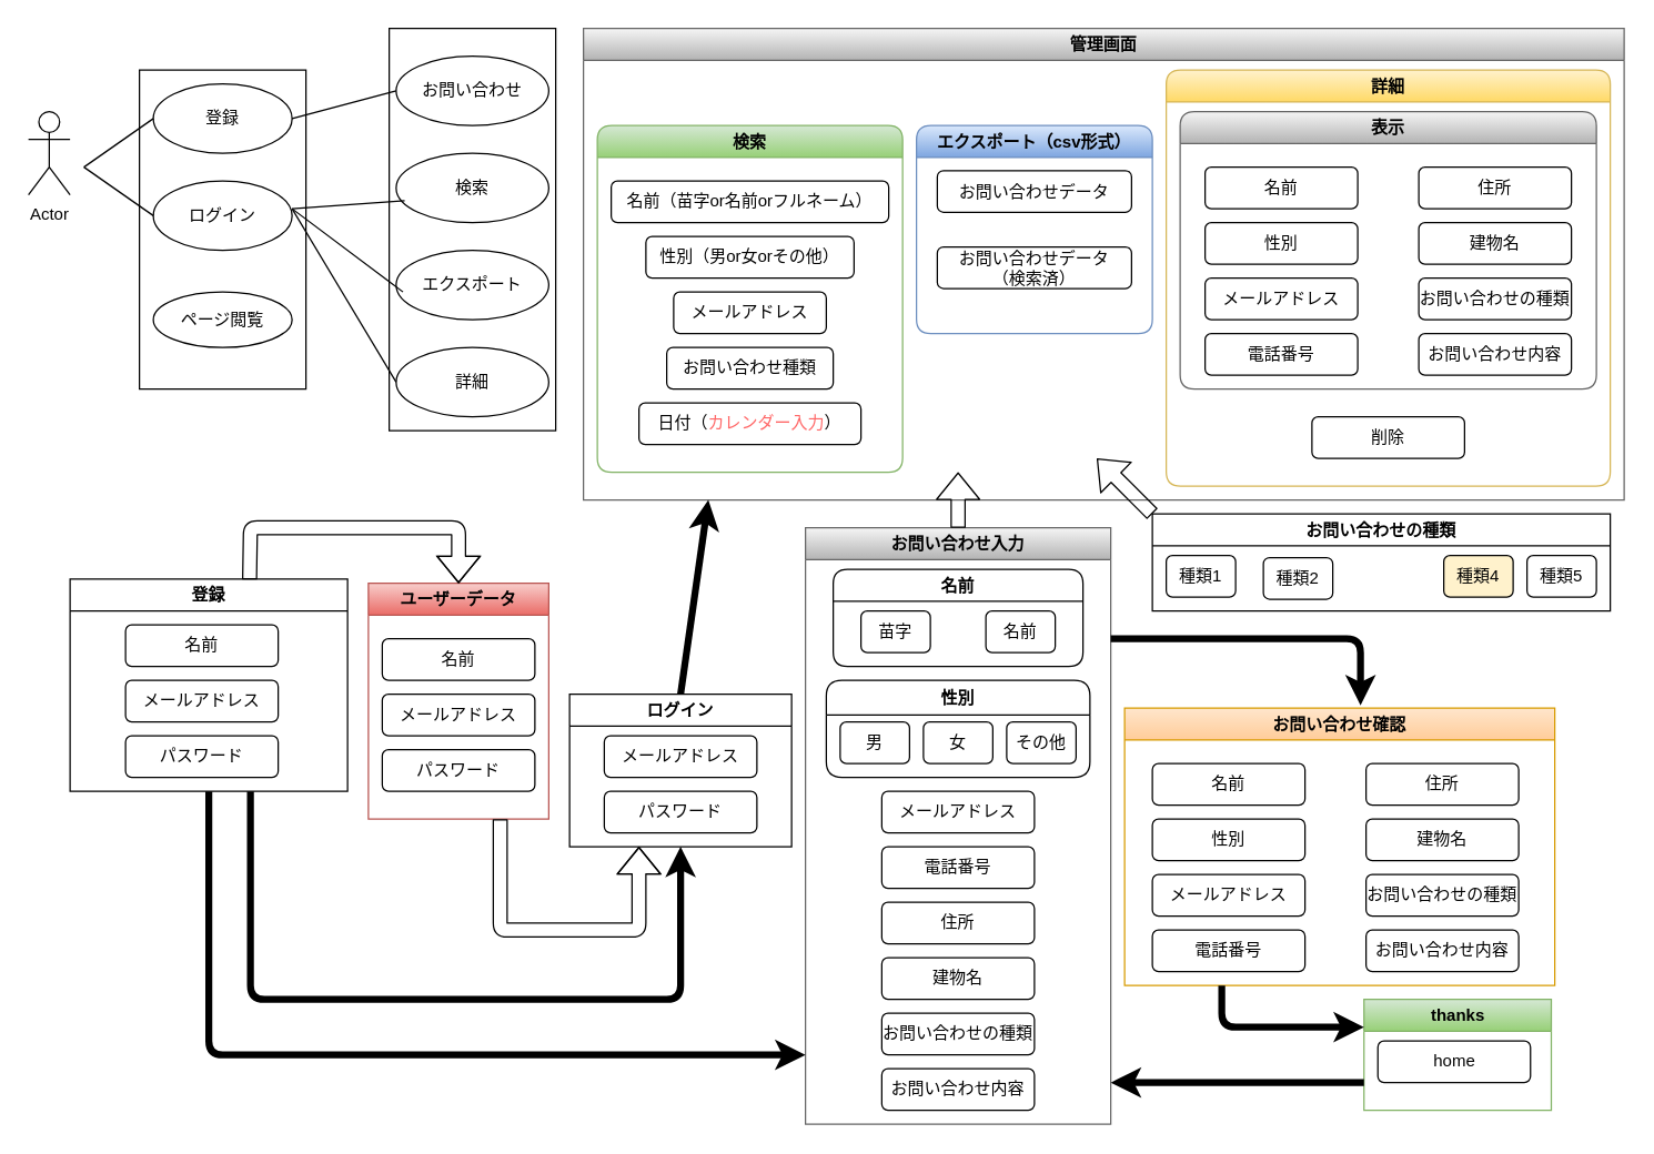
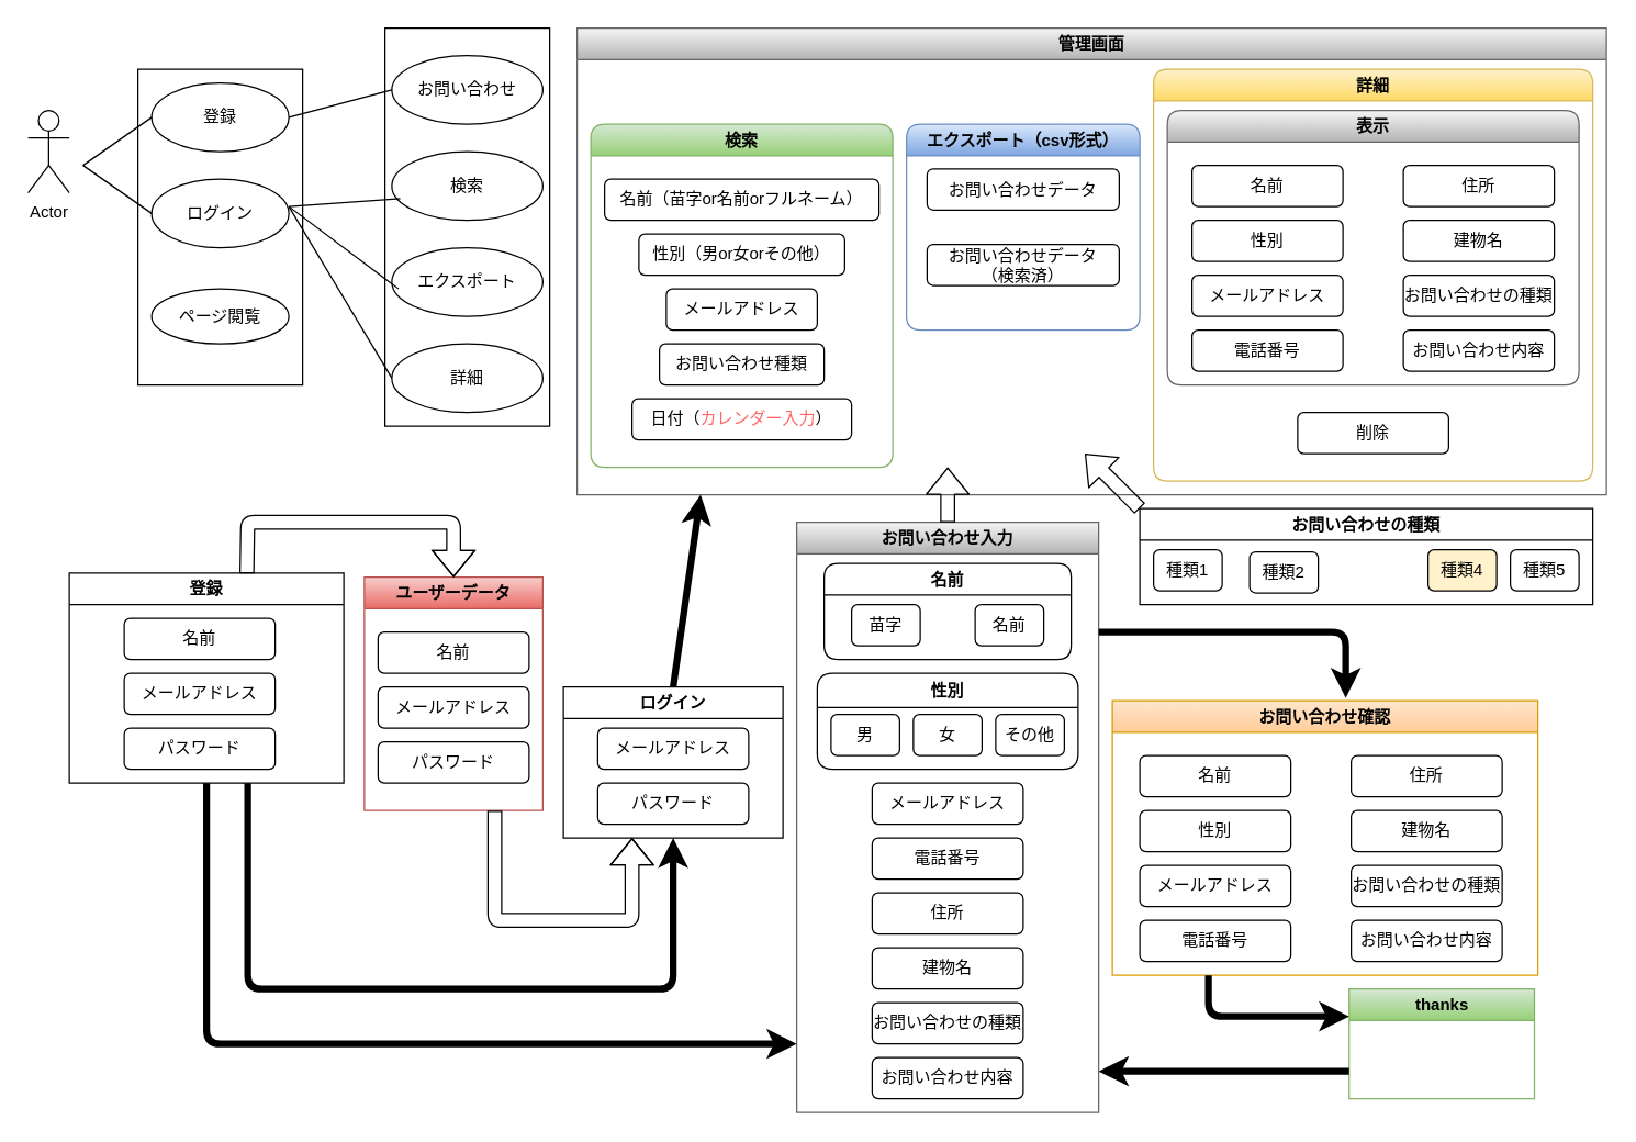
- <mxCell id="32" value="home" style="rounded=1;whiteSpace=wrap;html=1;" parent="31" vertex="1"><mxGeometry x="10" y="30" width="110" height="30" as="geometry" /></mxCell>
